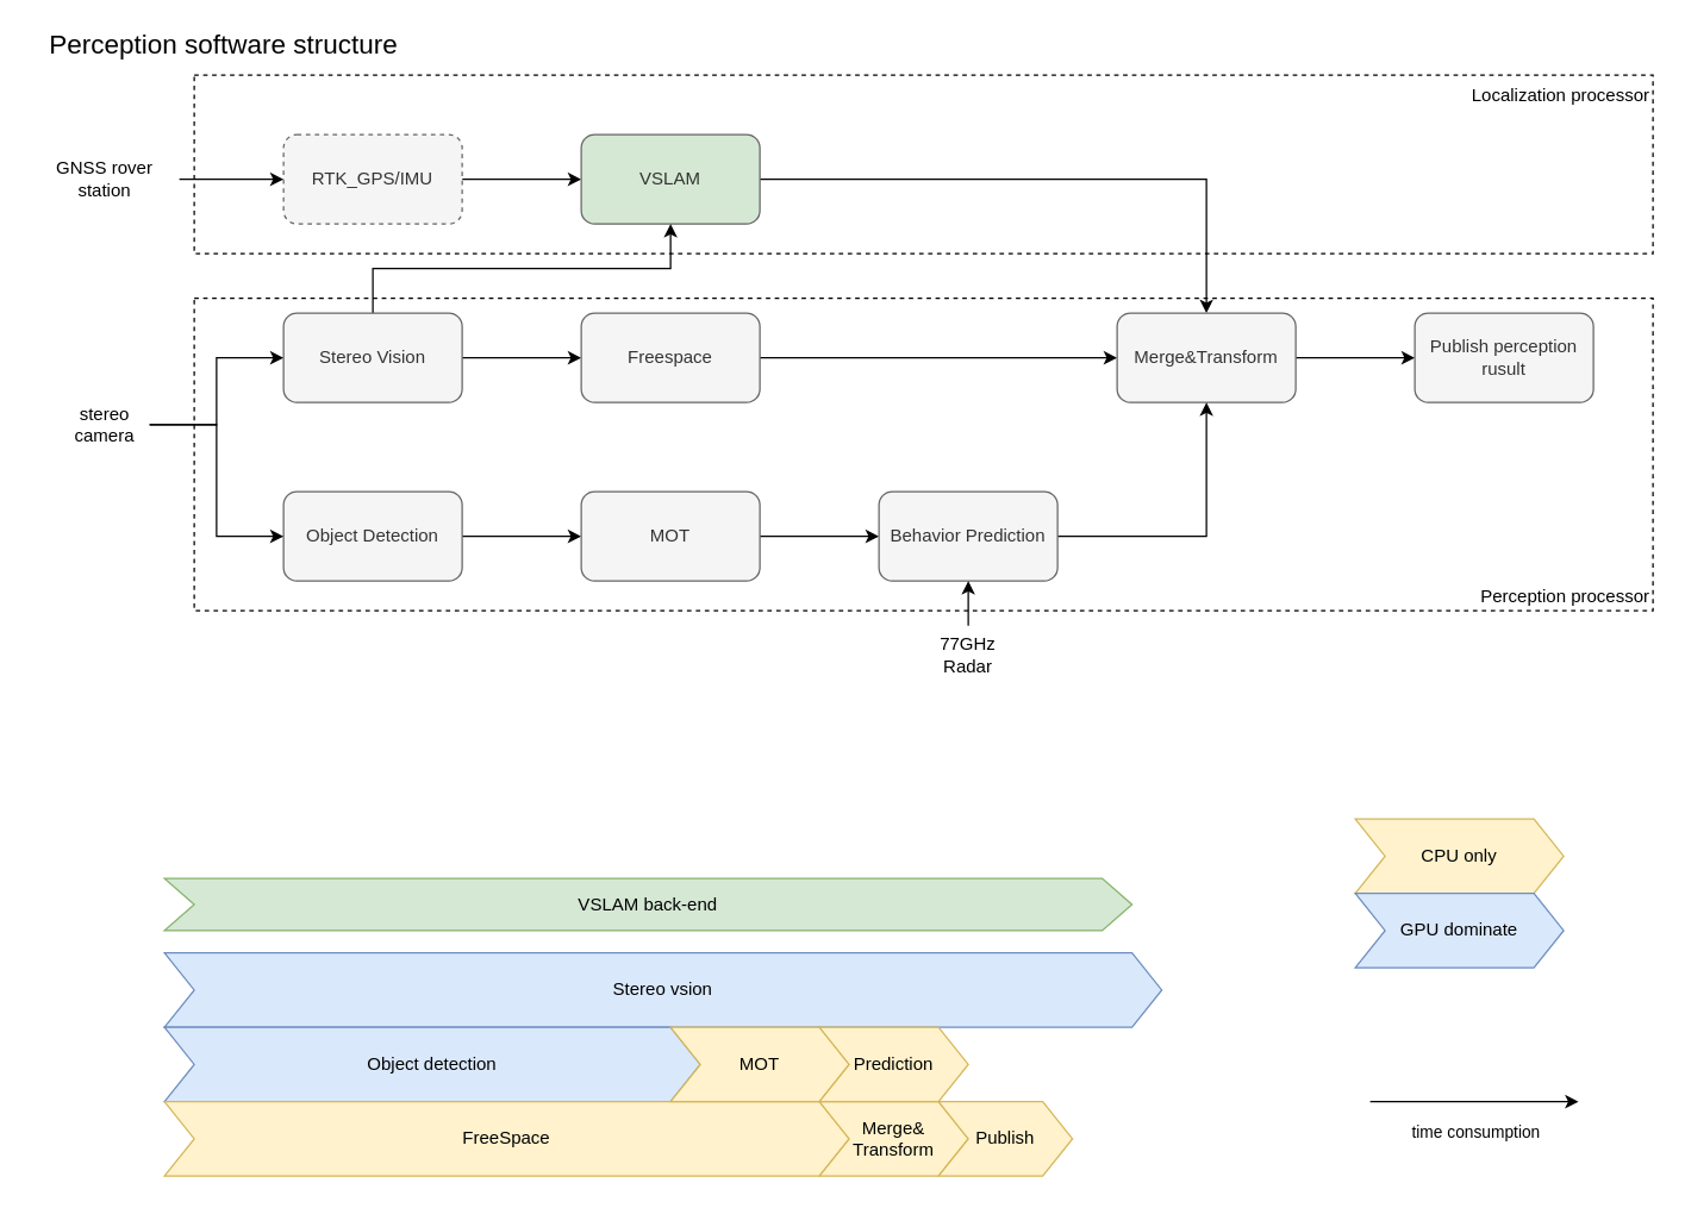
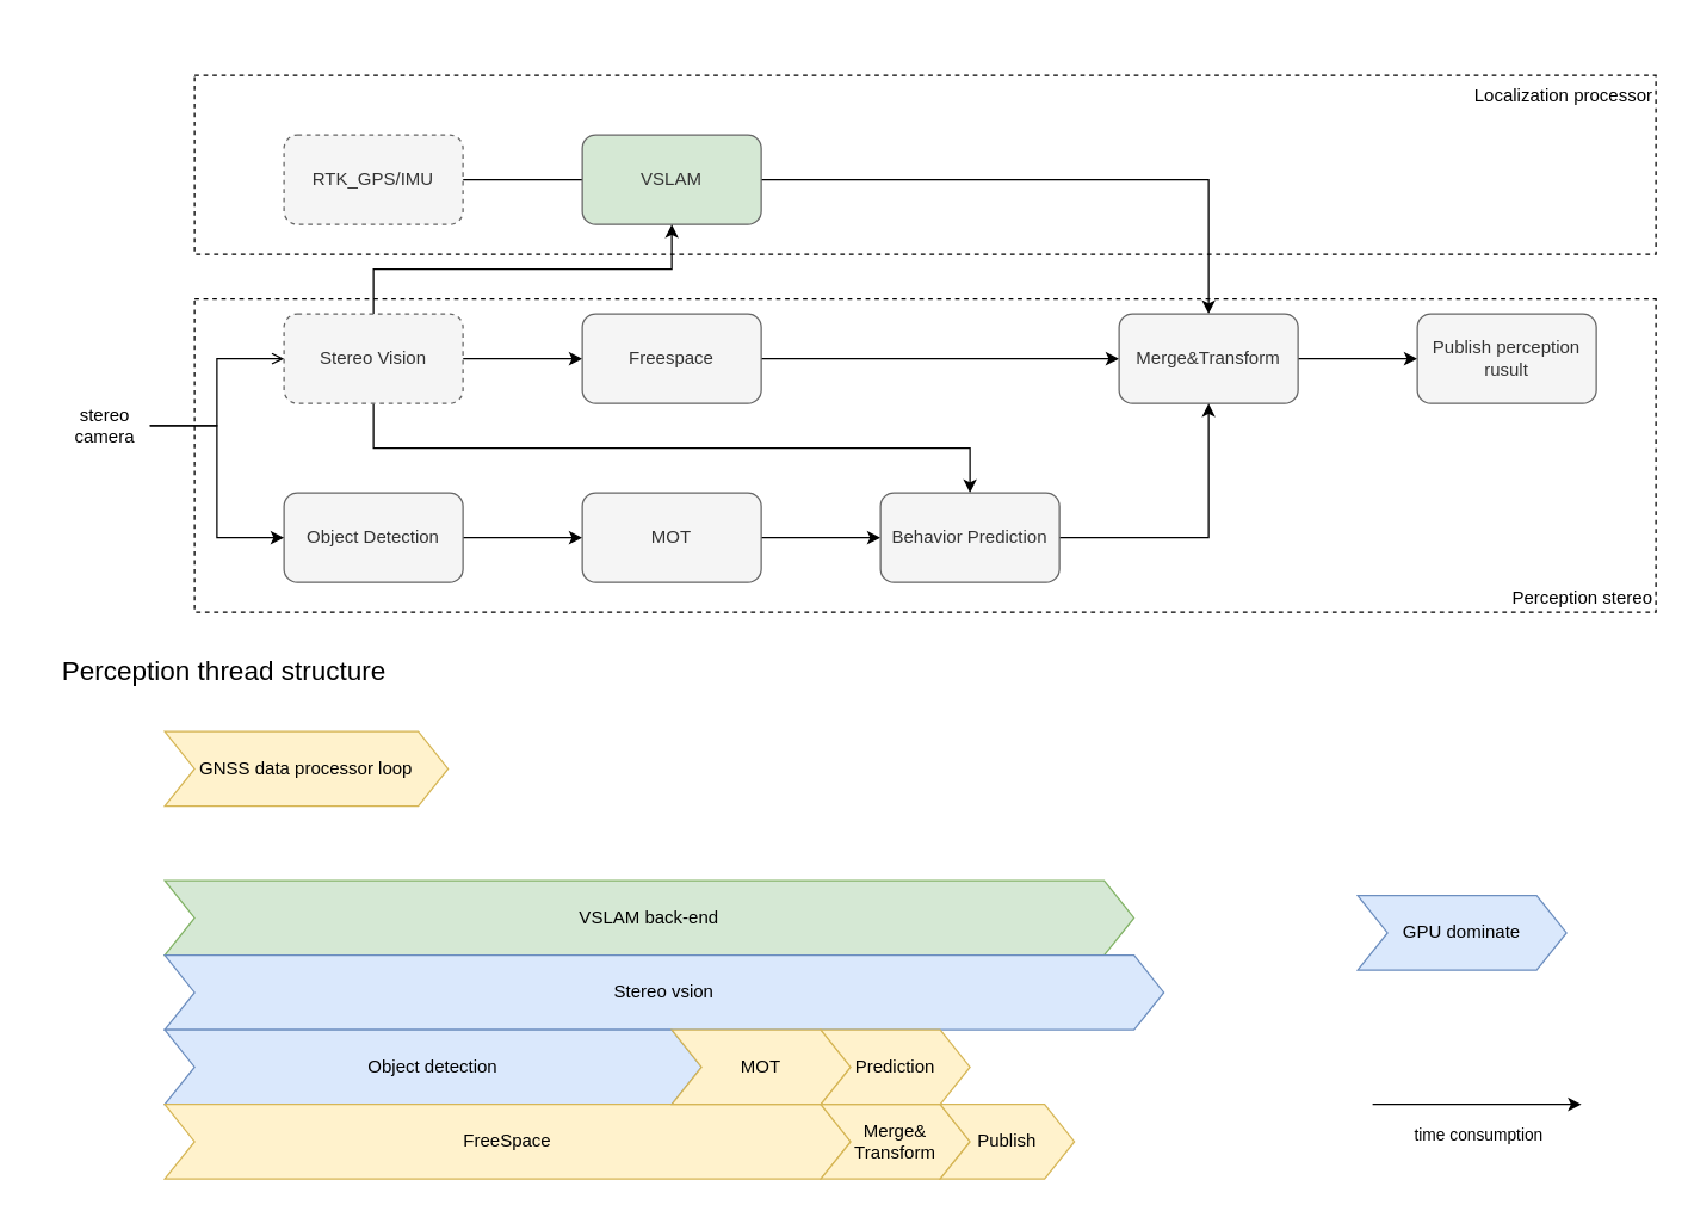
- <mxCell id="43" value="&lt;font style=&quot;font-size: 18px&quot;&gt;Perception software structure&lt;/font&gt;" style="text;html=1;strokeColor=none;fillColor=none;align=center;verticalAlign=middle;whiteSpace=wrap;rounded=0;" vertex="1" parent="1"><mxGeometry x="20" y="20" width="260" height="20" as="geometry" /></mxCell>
- <mxCell id="27" value="GNSS rover station" style="text;html=1;strokeColor=none;fillColor=none;align=center;verticalAlign=middle;whiteSpace=wrap;rounded=0;" parent="1" vertex="1"><mxGeometry x="20" y="110" width="100" height="20" as="geometry" /></mxCell>
- <mxCell id="26" style="edgeStyle=orthogonalEdgeStyle;rounded=0;orthogonalLoop=1;jettySize=auto;html=1;entryX=0;entryY=0.5;entryDx=0;entryDy=0;" parent="1" source="27" target="5" edge="1"><mxGeometry relative="1" as="geometry" /></mxCell>
- <mxCell id="4" value="" style="edgeStyle=orthogonalEdgeStyle;rounded=0;orthogonalLoop=1;jettySize=auto;html=1;" parent="1" source="5" target="7" edge="1"><mxGeometry relative="1" as="geometry" /></mxCell>
+ <mxCell id="4" value="" style="edgeStyle=orthogonalEdgeStyle;rounded=0;orthogonalLoop=1;jettySize=auto;html=1;endArrow=none;" parent="1" source="5" target="7" edge="1"><mxGeometry relative="1" as="geometry" /></mxCell>
- <mxCell id="23" style="edgeStyle=orthogonalEdgeStyle;rounded=0;orthogonalLoop=1;jettySize=auto;html=1;entryX=0;entryY=0.5;entryDx=0;entryDy=0;" parent="1" source="25" target="11" edge="1"><mxGeometry relative="1" as="geometry" /></mxCell>
+ <mxCell id="23" style="edgeStyle=orthogonalEdgeStyle;rounded=0;orthogonalLoop=1;jettySize=auto;html=1;entryX=0;entryY=0.5;entryDx=0;entryDy=0;endArrow=open;" parent="1" source="25" target="11" edge="1"><mxGeometry relative="1" as="geometry" /></mxCell>
- <mxCell id="11" value="Stereo Vision" style="rounded=1;whiteSpace=wrap;html=1;fillColor=#f5f5f5;strokeColor=#666666;fontColor=#333333;" parent="1" vertex="1"><mxGeometry x="190" y="210" width="120" height="60" as="geometry" /></mxCell>
+ <mxCell id="11" value="Stereo Vision" style="rounded=1;whiteSpace=wrap;html=1;fillColor=#f5f5f5;strokeColor=#666666;fontColor=#333333;dashed=1;" parent="1" vertex="1"><mxGeometry x="190" y="210" width="120" height="60" as="geometry" /></mxCell>
+ <mxCell id="10" style="edgeStyle=orthogonalEdgeStyle;rounded=0;orthogonalLoop=1;jettySize=auto;html=1;" parent="1" source="11" target="22" edge="1"><mxGeometry relative="1" as="geometry"><Array as="points"><mxPoint x="250" y="300" /><mxPoint x="650" y="300" /></Array></mxGeometry></mxCell>
- <mxCell id="2" value="Perception processor" style="rounded=0;whiteSpace=wrap;html=1;fillColor=none;dashed=1;align=right;verticalAlign=bottom;" parent="1" vertex="1"><mxGeometry x="130" y="200" width="980" height="210" as="geometry" /></mxCell>
+ <mxCell id="2" value="Perception stereo" style="rounded=0;whiteSpace=wrap;html=1;fillColor=none;dashed=1;align=right;verticalAlign=bottom;" parent="1" vertex="1"><mxGeometry x="130" y="200" width="980" height="210" as="geometry" /></mxCell>
- <mxCell id="28" style="edgeStyle=orthogonalEdgeStyle;rounded=0;orthogonalLoop=1;jettySize=auto;html=1;entryX=0.5;entryY=1;entryDx=0;entryDy=0;" parent="1" source="29" target="22" edge="1"><mxGeometry relative="1" as="geometry" /></mxCell>
- <mxCell id="29" value="77GHz Radar" style="text;html=1;strokeColor=none;fillColor=none;align=center;verticalAlign=middle;whiteSpace=wrap;rounded=0;" parent="1" vertex="1"><mxGeometry x="620" y="420" width="60" height="40" as="geometry" /></mxCell>
+ <mxCell id="44" value="&lt;font style=&quot;font-size: 18px&quot;&gt;Perception thread structure&lt;/font&gt;" style="text;html=1;strokeColor=none;fillColor=none;align=center;verticalAlign=middle;whiteSpace=wrap;rounded=0;" vertex="1" parent="1"><mxGeometry x="20" y="440" width="260" height="20" as="geometry" /></mxCell>
+ <mxCell id="30" value="GNSS data processor loop" style="shape=step;perimeter=stepPerimeter;whiteSpace=wrap;html=1;fixedSize=1;fillColor=#fff2cc;strokeColor=#d6b656;" parent="1" vertex="1"><mxGeometry x="110" y="490" width="190" height="50" as="geometry" /></mxCell>
- <mxCell id="41" value="CPU only" style="shape=step;perimeter=stepPerimeter;whiteSpace=wrap;html=1;fixedSize=1;fillColor=#fff2cc;strokeColor=#d6b656;" vertex="1" parent="1"><mxGeometry x="910" y="550" width="140" height="50" as="geometry" /></mxCell>
- <mxCell id="31" value="VSLAM back-end" style="shape=step;perimeter=stepPerimeter;whiteSpace=wrap;html=1;fixedSize=1;fillColor=#d5e8d4;strokeColor=#82b366;" parent="1" vertex="1"><mxGeometry x="110" y="590" width="650" height="35" as="geometry" /></mxCell>
+ <mxCell id="31" value="VSLAM back-end" style="shape=step;perimeter=stepPerimeter;whiteSpace=wrap;html=1;fixedSize=1;fillColor=#d5e8d4;strokeColor=#82b366;" parent="1" vertex="1"><mxGeometry x="110" y="590" width="650" height="50" as="geometry" /></mxCell>
